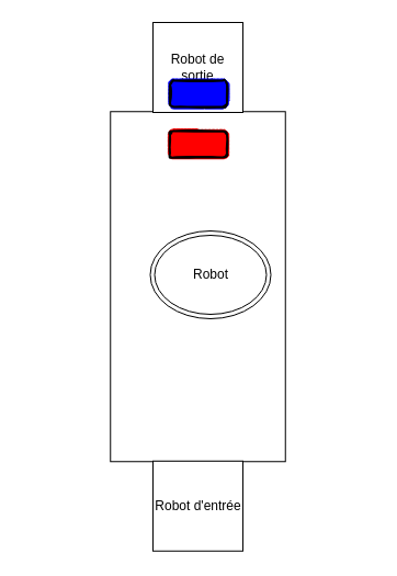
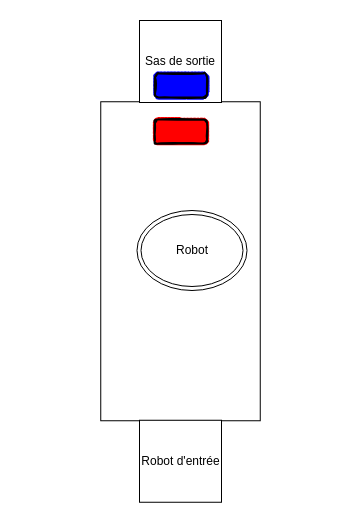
- <mxCell id="5" value="Robot de sortie" style="text;html=1;align=center;verticalAlign=middle;whiteSpace=wrap;rounded=0;" vertex="1" parent="1"><mxGeometry x="139" y="20" width="82" height="82" as="geometry" /></mxCell>
+ <mxCell id="5" value="Sas de sortie" style="text;html=1;align=center;verticalAlign=middle;whiteSpace=wrap;rounded=0;" vertex="1" parent="1"><mxGeometry x="139" y="20" width="82" height="82" as="geometry" /></mxCell>
